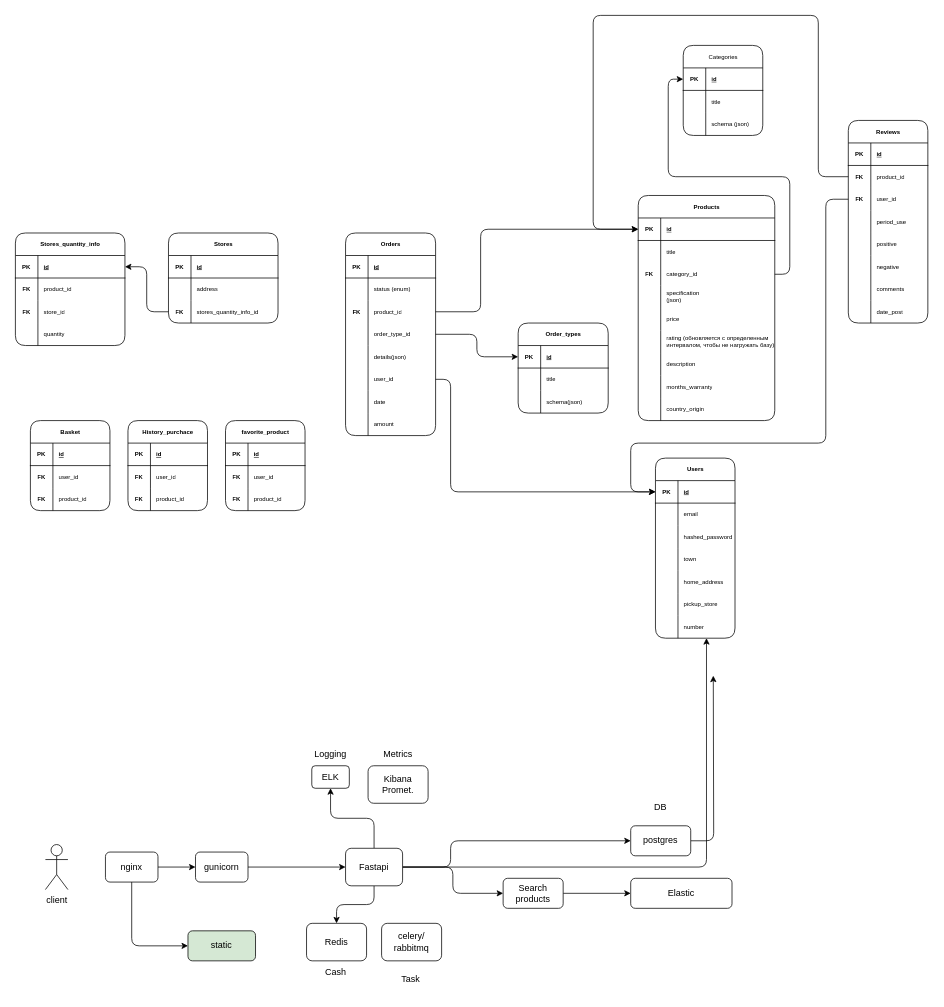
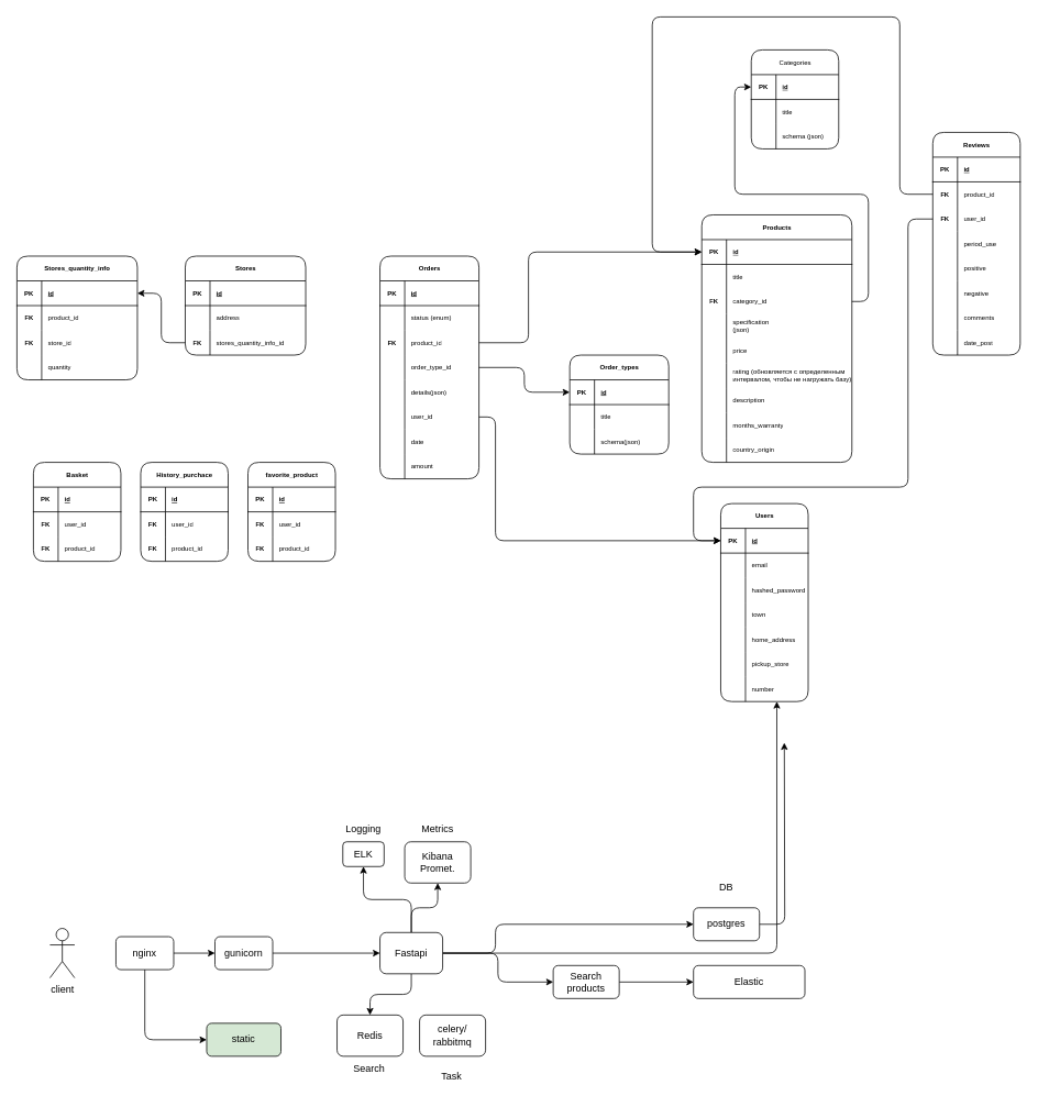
+ <mxCell id="3" style="edgeStyle=orthogonalEdgeStyle;rounded=1;orthogonalLoop=1;jettySize=auto;html=1;entryX=0.5;entryY=1;entryDx=0;entryDy=0;curved=0;" edge="1" parent="1" source="8" target="13"><mxGeometry relative="1" as="geometry" /></mxCell>
- <mxCell id="21" value="Cash" style="text;html=1;align=center;verticalAlign=middle;whiteSpace=wrap;rounded=0;" vertex="1" parent="1"><mxGeometry x="417" y="1280" width="60" height="30" as="geometry" /></mxCell>
+ <mxCell id="21" value="Search" style="text;html=1;align=center;verticalAlign=middle;whiteSpace=wrap;rounded=0;" vertex="1" parent="1"><mxGeometry x="417" y="1280" width="60" height="30" as="geometry" /></mxCell>
